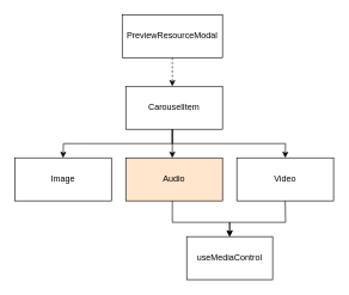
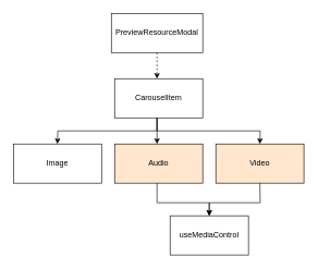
- <mxCell id="7" value="Video" style="whiteSpace=wrap;html=1;rounded=0;" vertex="1" parent="1"><mxGeometry x="330" y="220" width="135" height="60" as="geometry" /></mxCell>
+ <mxCell id="7" value="Video" style="whiteSpace=wrap;html=1;rounded=0;fillColor=#ffe6cc;" vertex="1" parent="1"><mxGeometry x="330" y="220" width="135" height="60" as="geometry" /></mxCell>
